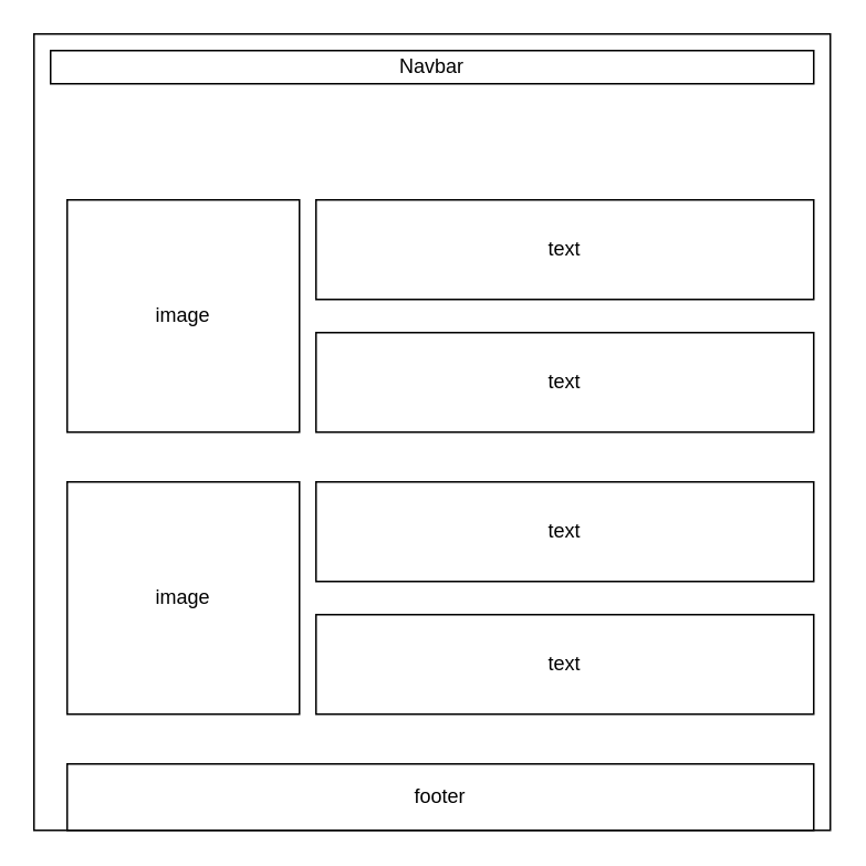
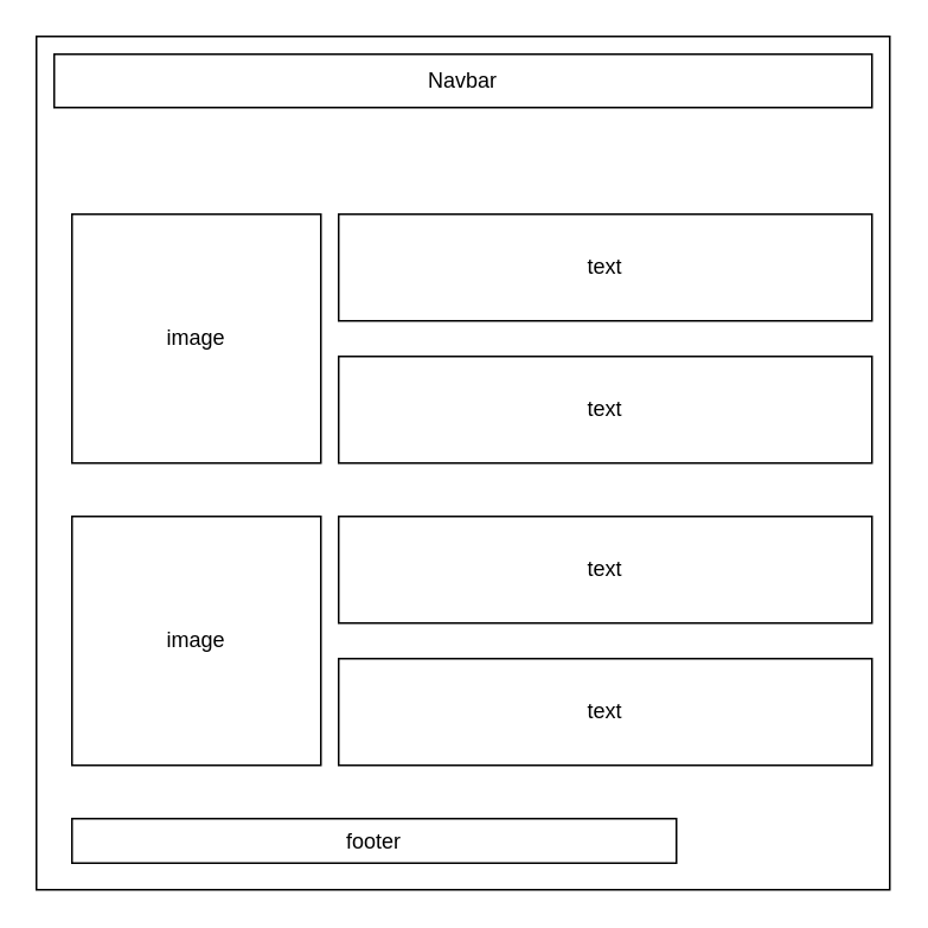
- <mxCell id="3" value="Navbar" style="rounded=0;whiteSpace=wrap;html=1;" vertex="1" parent="1"><mxGeometry x="30" y="30" width="460" height="20" as="geometry" /></mxCell>
+ <mxCell id="3" value="Navbar" style="rounded=0;whiteSpace=wrap;html=1;" vertex="1" parent="1"><mxGeometry x="30" y="30" width="460" height="30" as="geometry" /></mxCell>
- <mxCell id="10" value="footer" style="rounded=0;whiteSpace=wrap;html=1;" vertex="1" parent="1"><mxGeometry x="40" y="460" width="450" height="40" as="geometry" /></mxCell>
+ <mxCell id="10" value="footer" style="rounded=0;whiteSpace=wrap;html=1;" vertex="1" parent="1"><mxGeometry x="40" y="460" width="340" height="25" as="geometry" /></mxCell>
